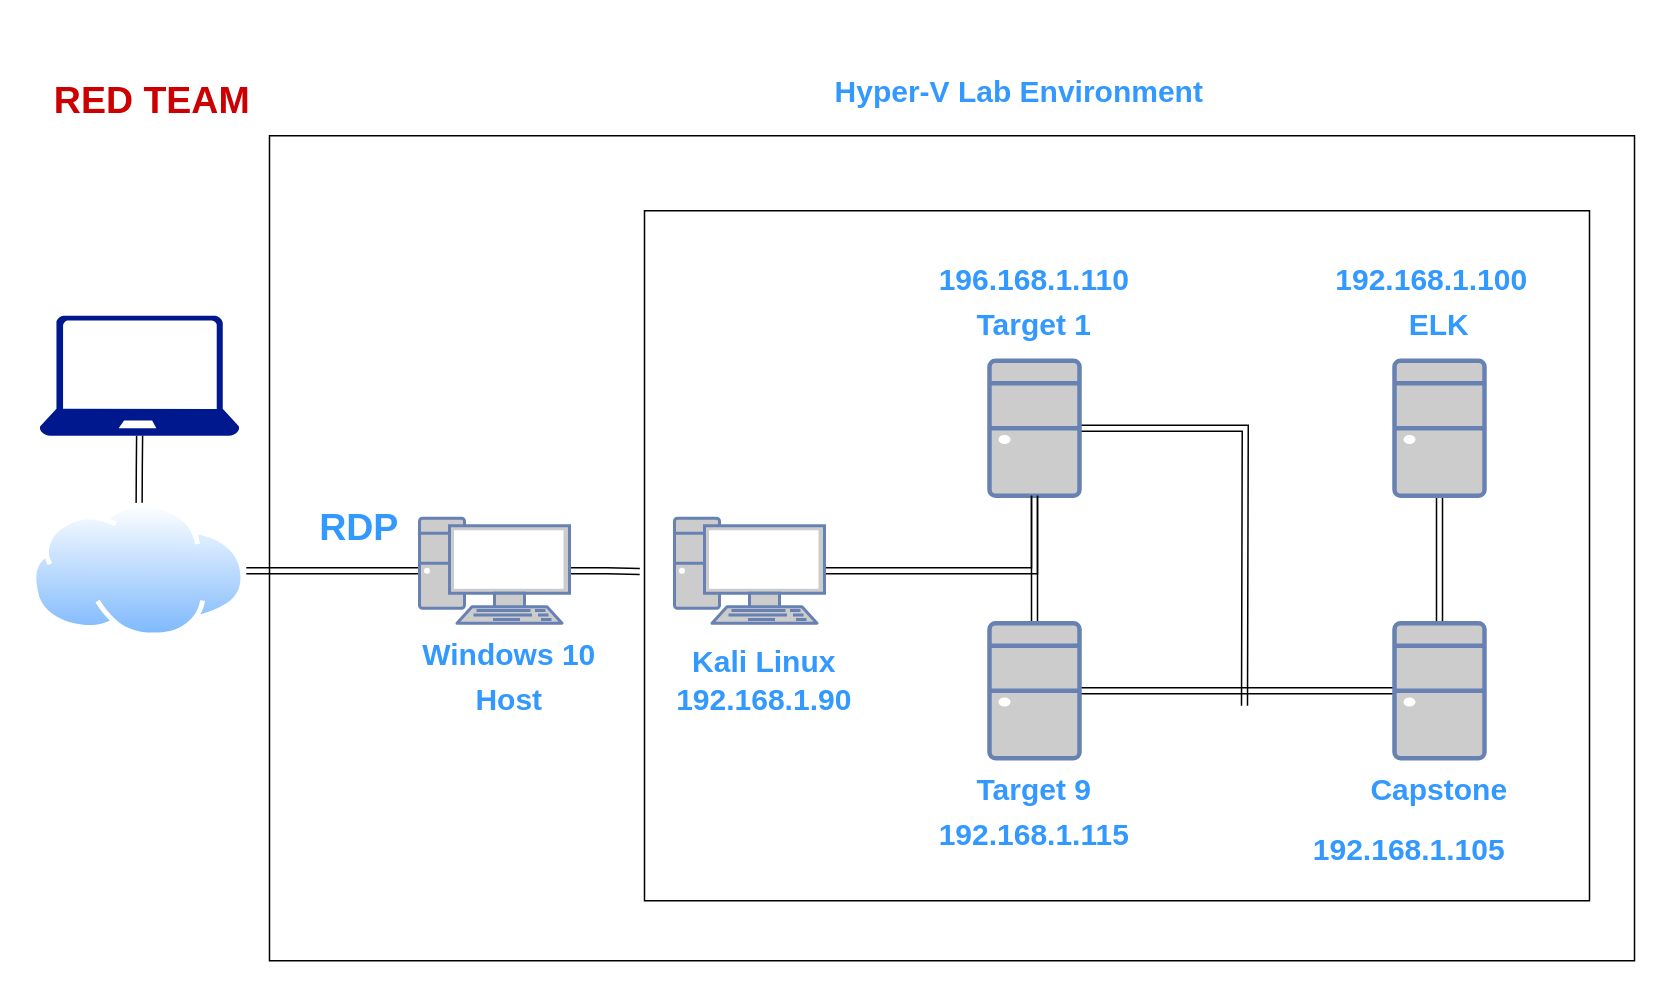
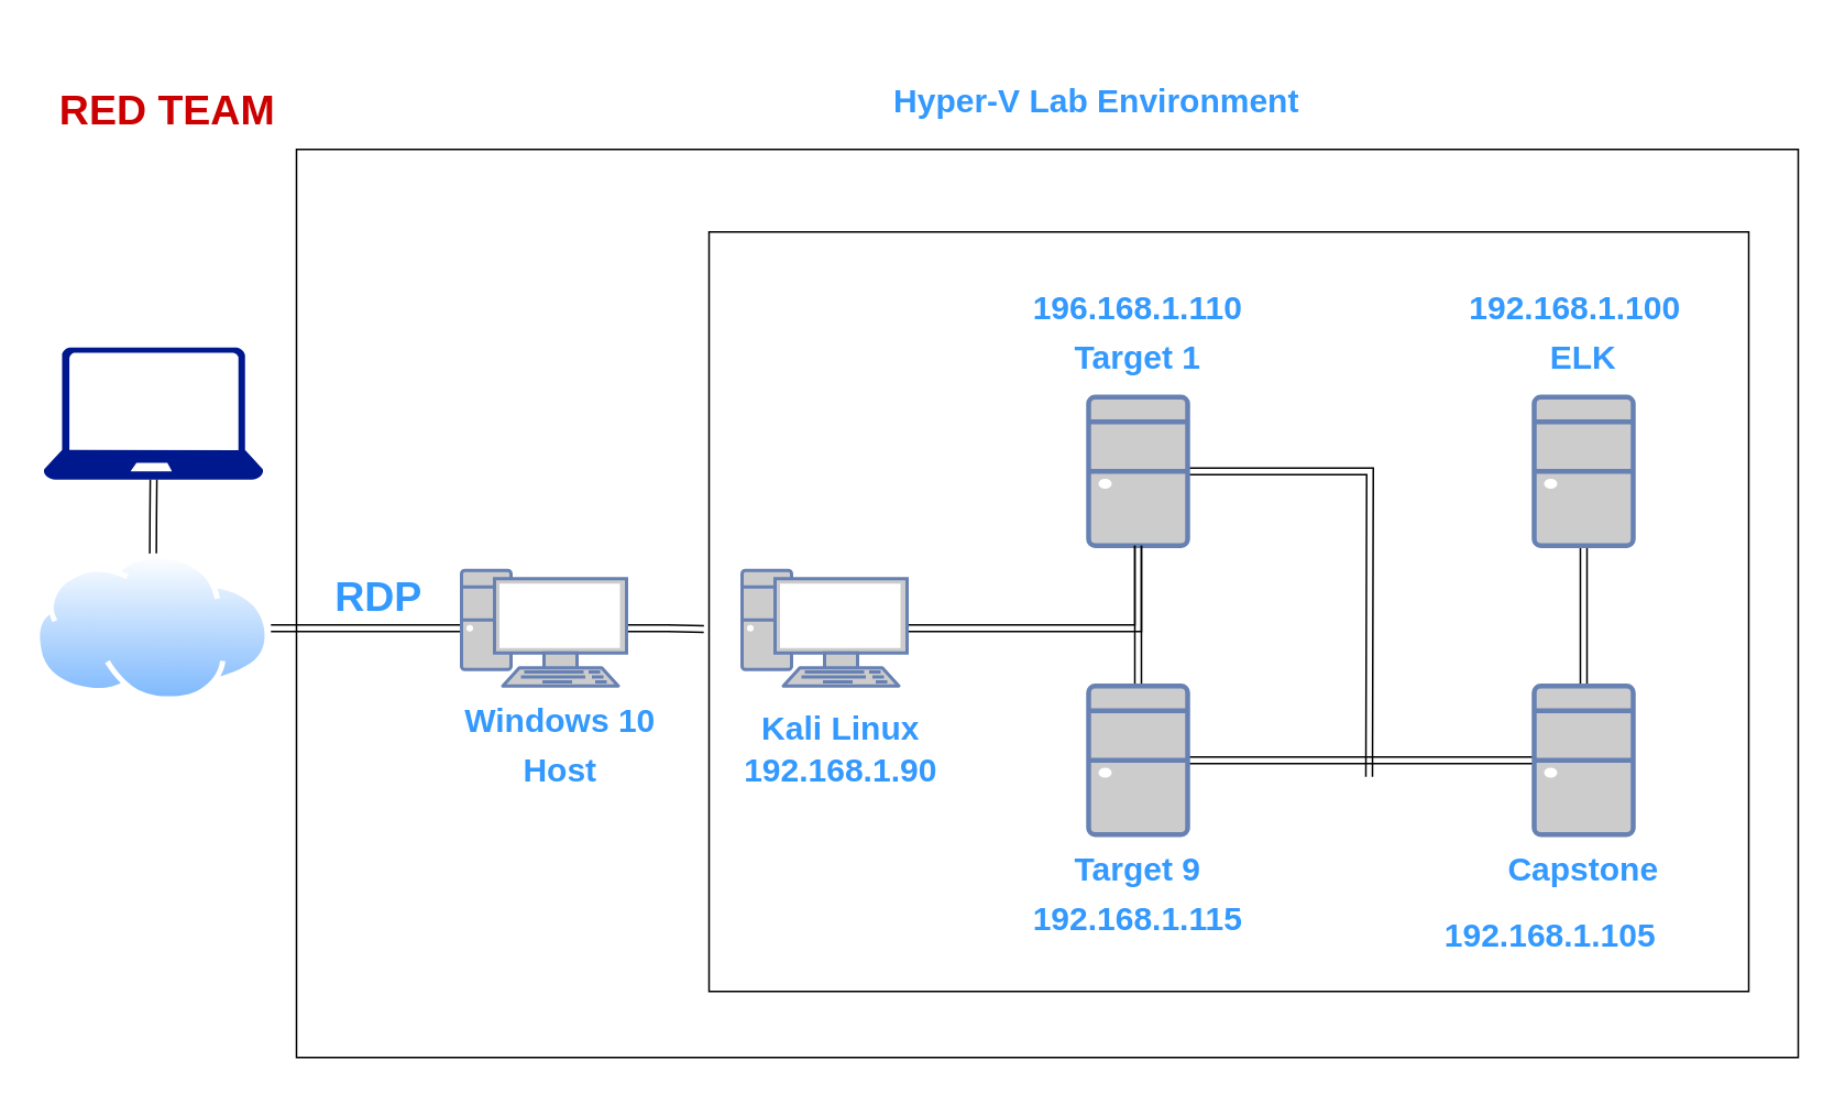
- <mxCell id="16" value="&lt;b&gt;Hyper-V Lab Environment&lt;/b&gt;" style="text;html=1;strokeColor=none;fillColor=none;align=center;verticalAlign=middle;whiteSpace=wrap;rounded=0;fontSize=20;fontColor=#3399FF;" vertex="1" parent="1"><mxGeometry x="544" y="40" width="270" height="40" as="geometry" /></mxCell>
+ <mxCell id="16" value="&lt;b&gt;Hyper-V Lab Environment&lt;/b&gt;" style="text;html=1;strokeColor=none;fillColor=none;align=center;verticalAlign=middle;whiteSpace=wrap;rounded=0;fontSize=20;fontColor=#3399FF;" vertex="1" parent="1"><mxGeometry x="529" y="40" width="270" height="40" as="geometry" /></mxCell>
- <mxCell id="11" value="RDP" style="text;html=1;strokeColor=none;fillColor=none;align=center;verticalAlign=middle;whiteSpace=wrap;rounded=0;fontSize=25;fontColor=#3399FF;fontStyle=1" vertex="1" parent="1"><mxGeometry x="209" y="335" width="60" height="30" as="geometry" /></mxCell>
+ <mxCell id="11" value="RDP" style="text;html=1;strokeColor=none;fillColor=none;align=center;verticalAlign=middle;whiteSpace=wrap;rounded=0;fontSize=25;fontColor=#3399FF;fontStyle=1" vertex="1" parent="1"><mxGeometry x="199" y="345" width="60" height="30" as="geometry" /></mxCell>
